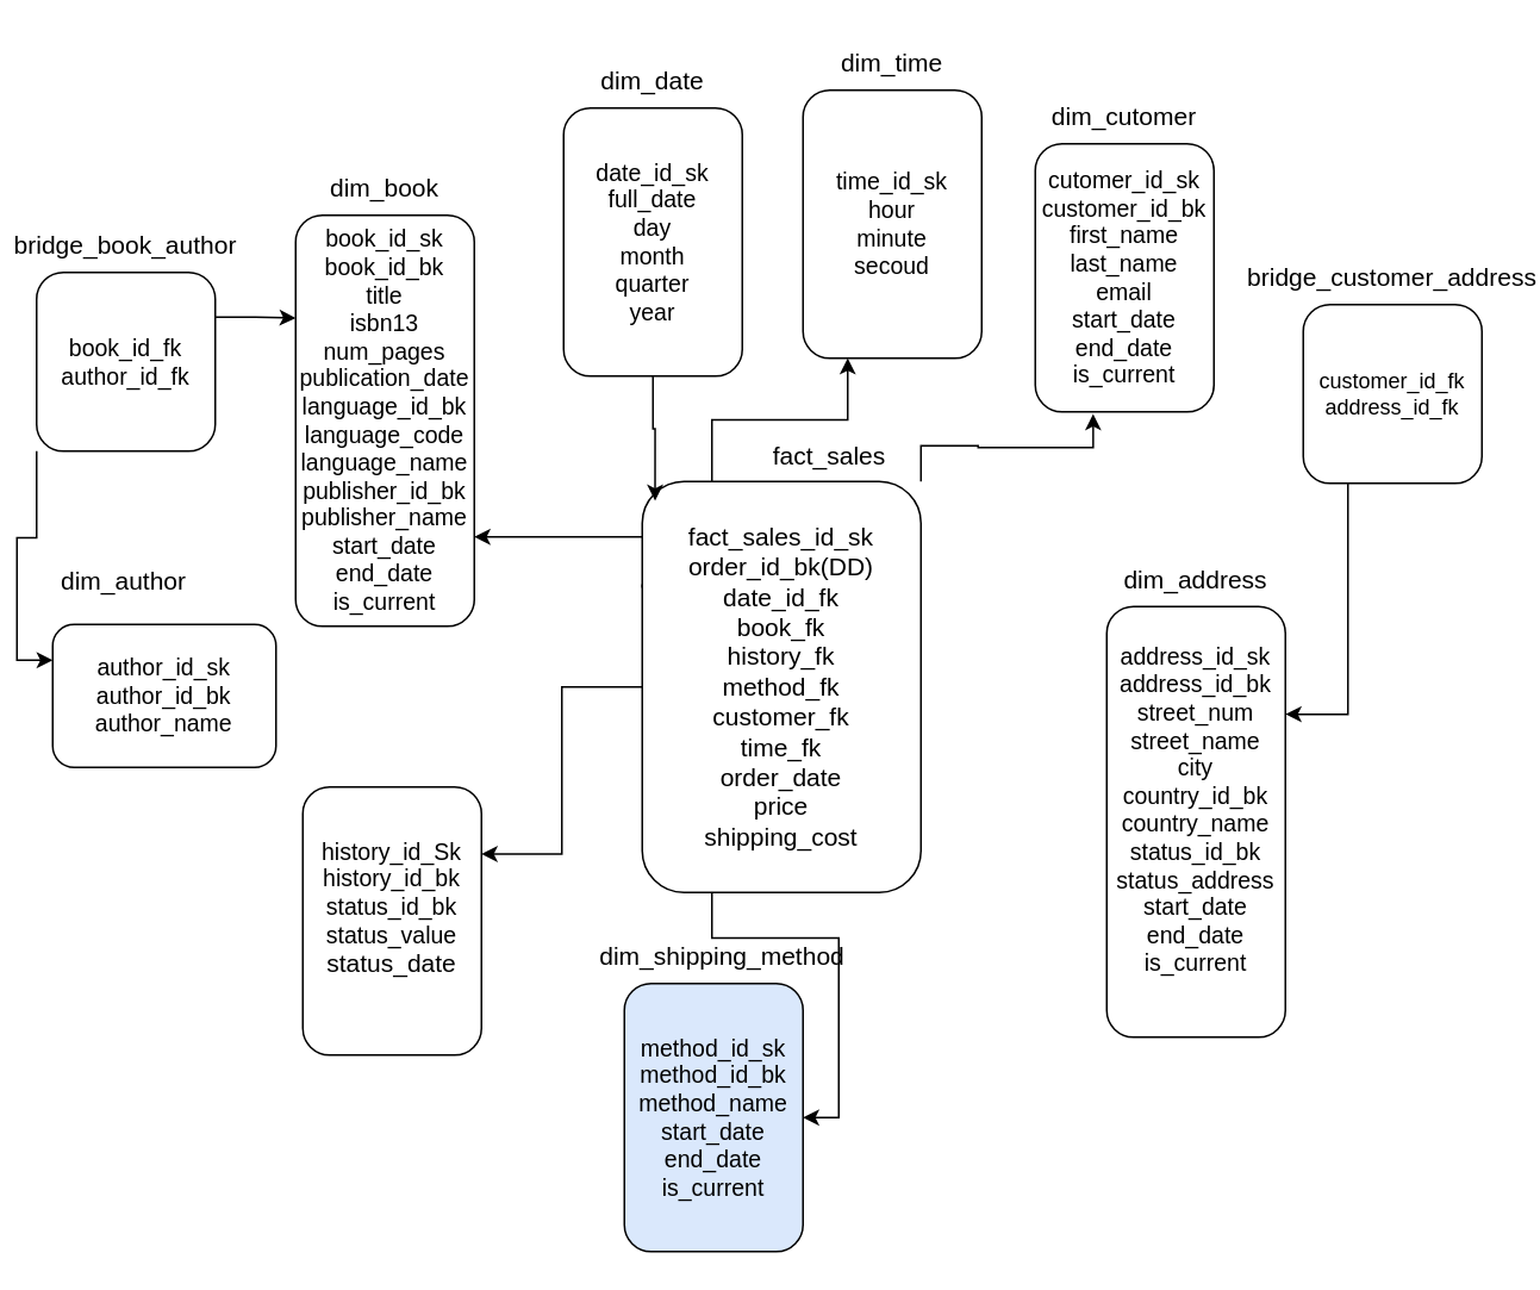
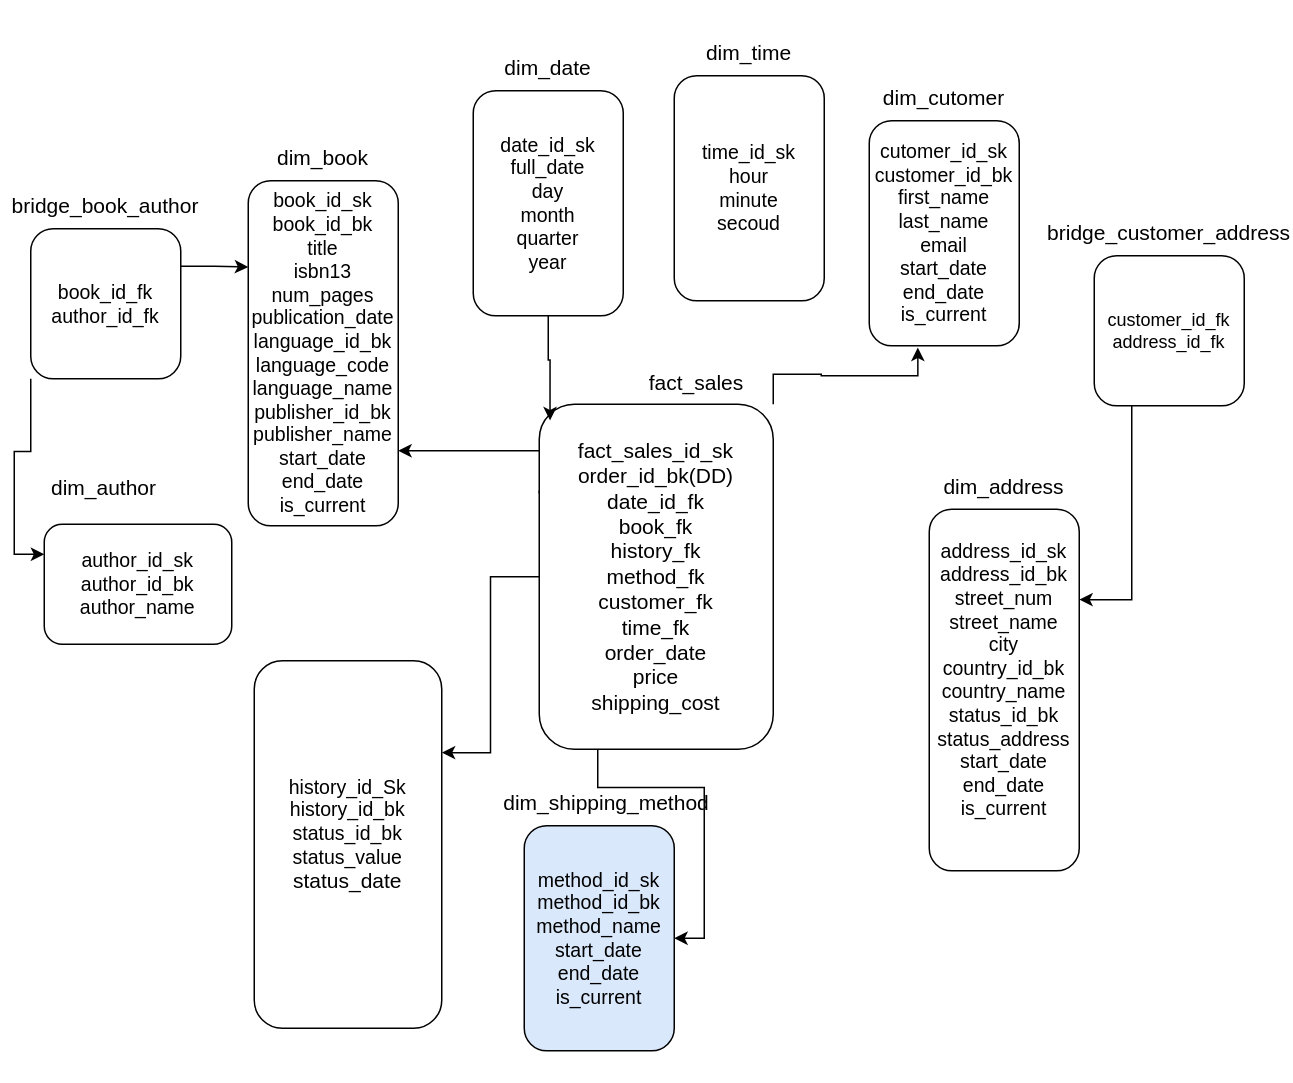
- <mxCell id="3" style="edgeStyle=orthogonalEdgeStyle;rounded=0;orthogonalLoop=1;jettySize=auto;html=1;exitX=0.25;exitY=0;exitDx=0;exitDy=0;entryX=0.25;entryY=1;entryDx=0;entryDy=0;" parent="1" source="6" target="26" edge="1"><mxGeometry relative="1" as="geometry" /></mxCell>
- <mxCell id="28" value="&lt;span style=&quot;font-size: 13px;&quot;&gt;history_id_Sk&lt;/span&gt;&lt;div&gt;&lt;span style=&quot;font-size: 13px;&quot;&gt;history_id_bk&lt;/span&gt;&lt;/div&gt;&lt;div&gt;&lt;span style=&quot;font-size: 13px;&quot;&gt;status_id_bk&lt;/span&gt;&lt;/div&gt;&lt;div&gt;&lt;span style=&quot;font-size: 13px;&quot;&gt;status_value&lt;/span&gt;&lt;/div&gt;&lt;div&gt;&lt;span style=&quot;font-size: 14px;&quot;&gt;status_date&lt;/span&gt;&lt;span style=&quot;font-size: 13px;&quot;&gt;&lt;/span&gt;&lt;/div&gt;&lt;div&gt;&lt;br&gt;&lt;/div&gt;" style="rounded=1;whiteSpace=wrap;html=1;" parent="1" vertex="1"><mxGeometry x="169" y="440" width="100" height="150" as="geometry" /></mxCell>
+ <mxCell id="28" value="&lt;span style=&quot;font-size: 13px;&quot;&gt;history_id_Sk&lt;/span&gt;&lt;div&gt;&lt;span style=&quot;font-size: 13px;&quot;&gt;history_id_bk&lt;/span&gt;&lt;/div&gt;&lt;div&gt;&lt;span style=&quot;font-size: 13px;&quot;&gt;status_id_bk&lt;/span&gt;&lt;/div&gt;&lt;div&gt;&lt;span style=&quot;font-size: 13px;&quot;&gt;status_value&lt;/span&gt;&lt;/div&gt;&lt;div&gt;&lt;span style=&quot;font-size: 14px;&quot;&gt;status_date&lt;/span&gt;&lt;span style=&quot;font-size: 13px;&quot;&gt;&lt;/span&gt;&lt;/div&gt;&lt;div&gt;&lt;br&gt;&lt;/div&gt;" style="rounded=1;whiteSpace=wrap;html=1;" parent="1" vertex="1"><mxGeometry x="169" y="440" width="125" height="245" as="geometry" /></mxCell>
